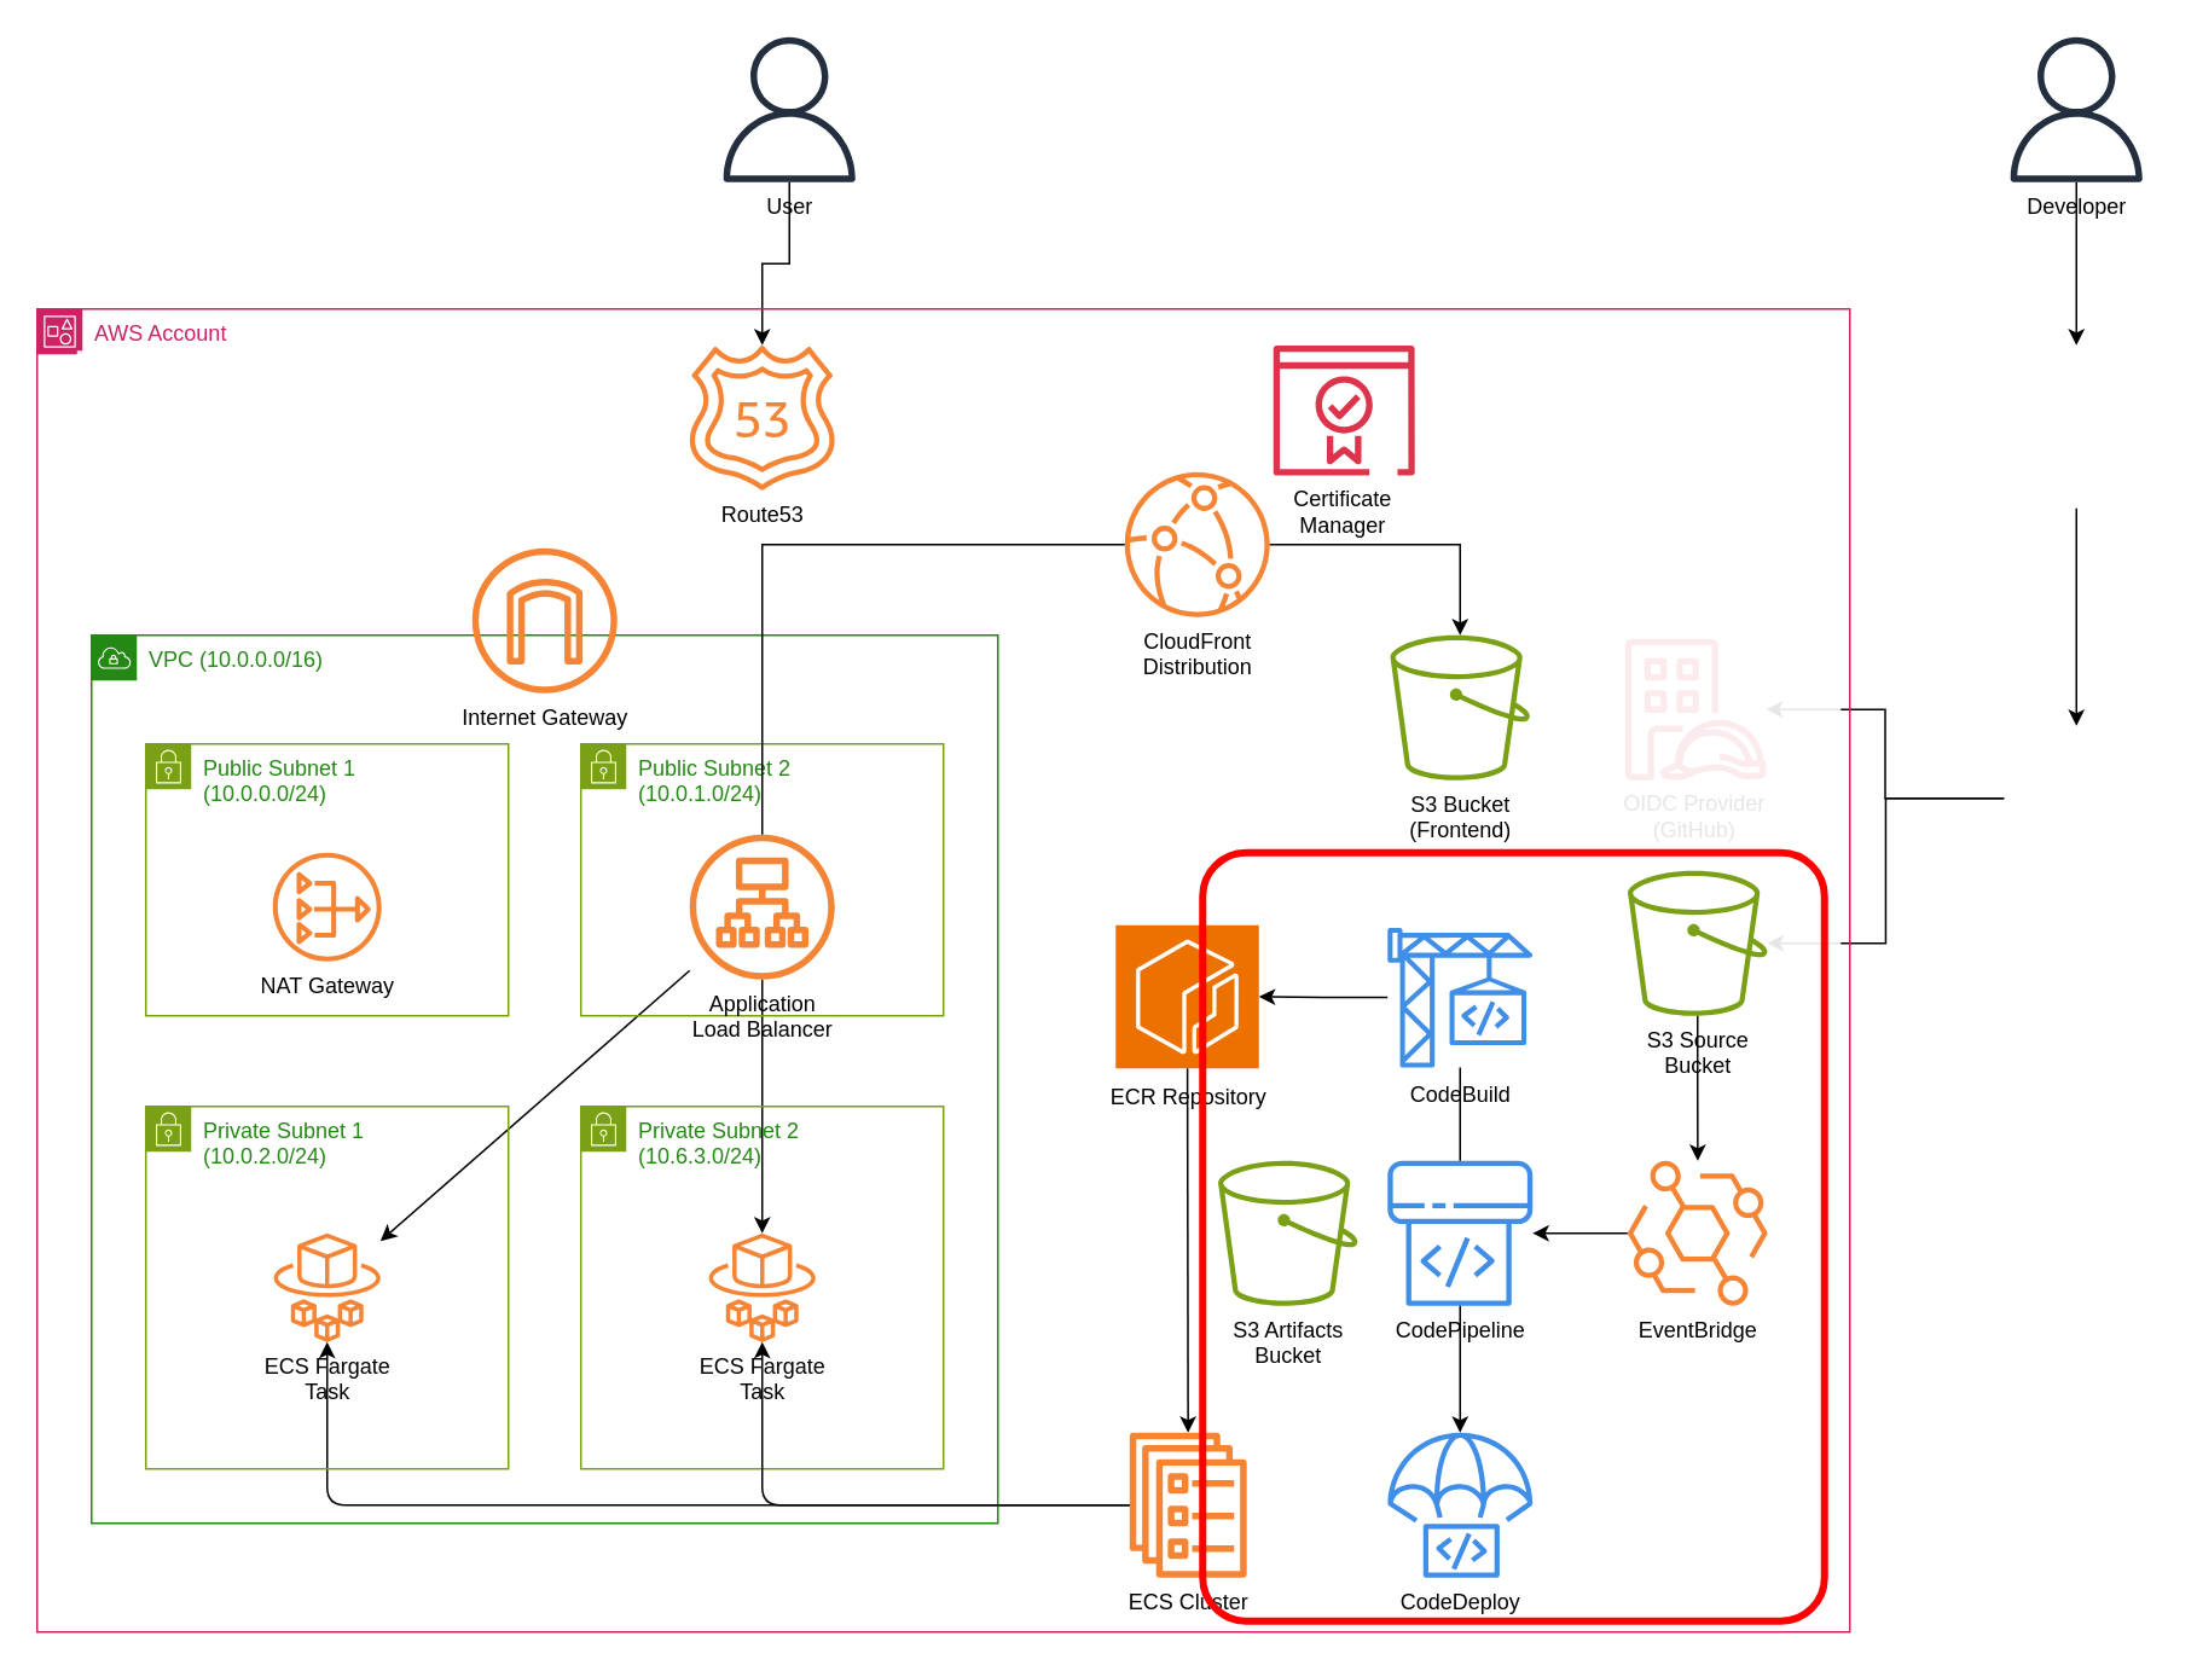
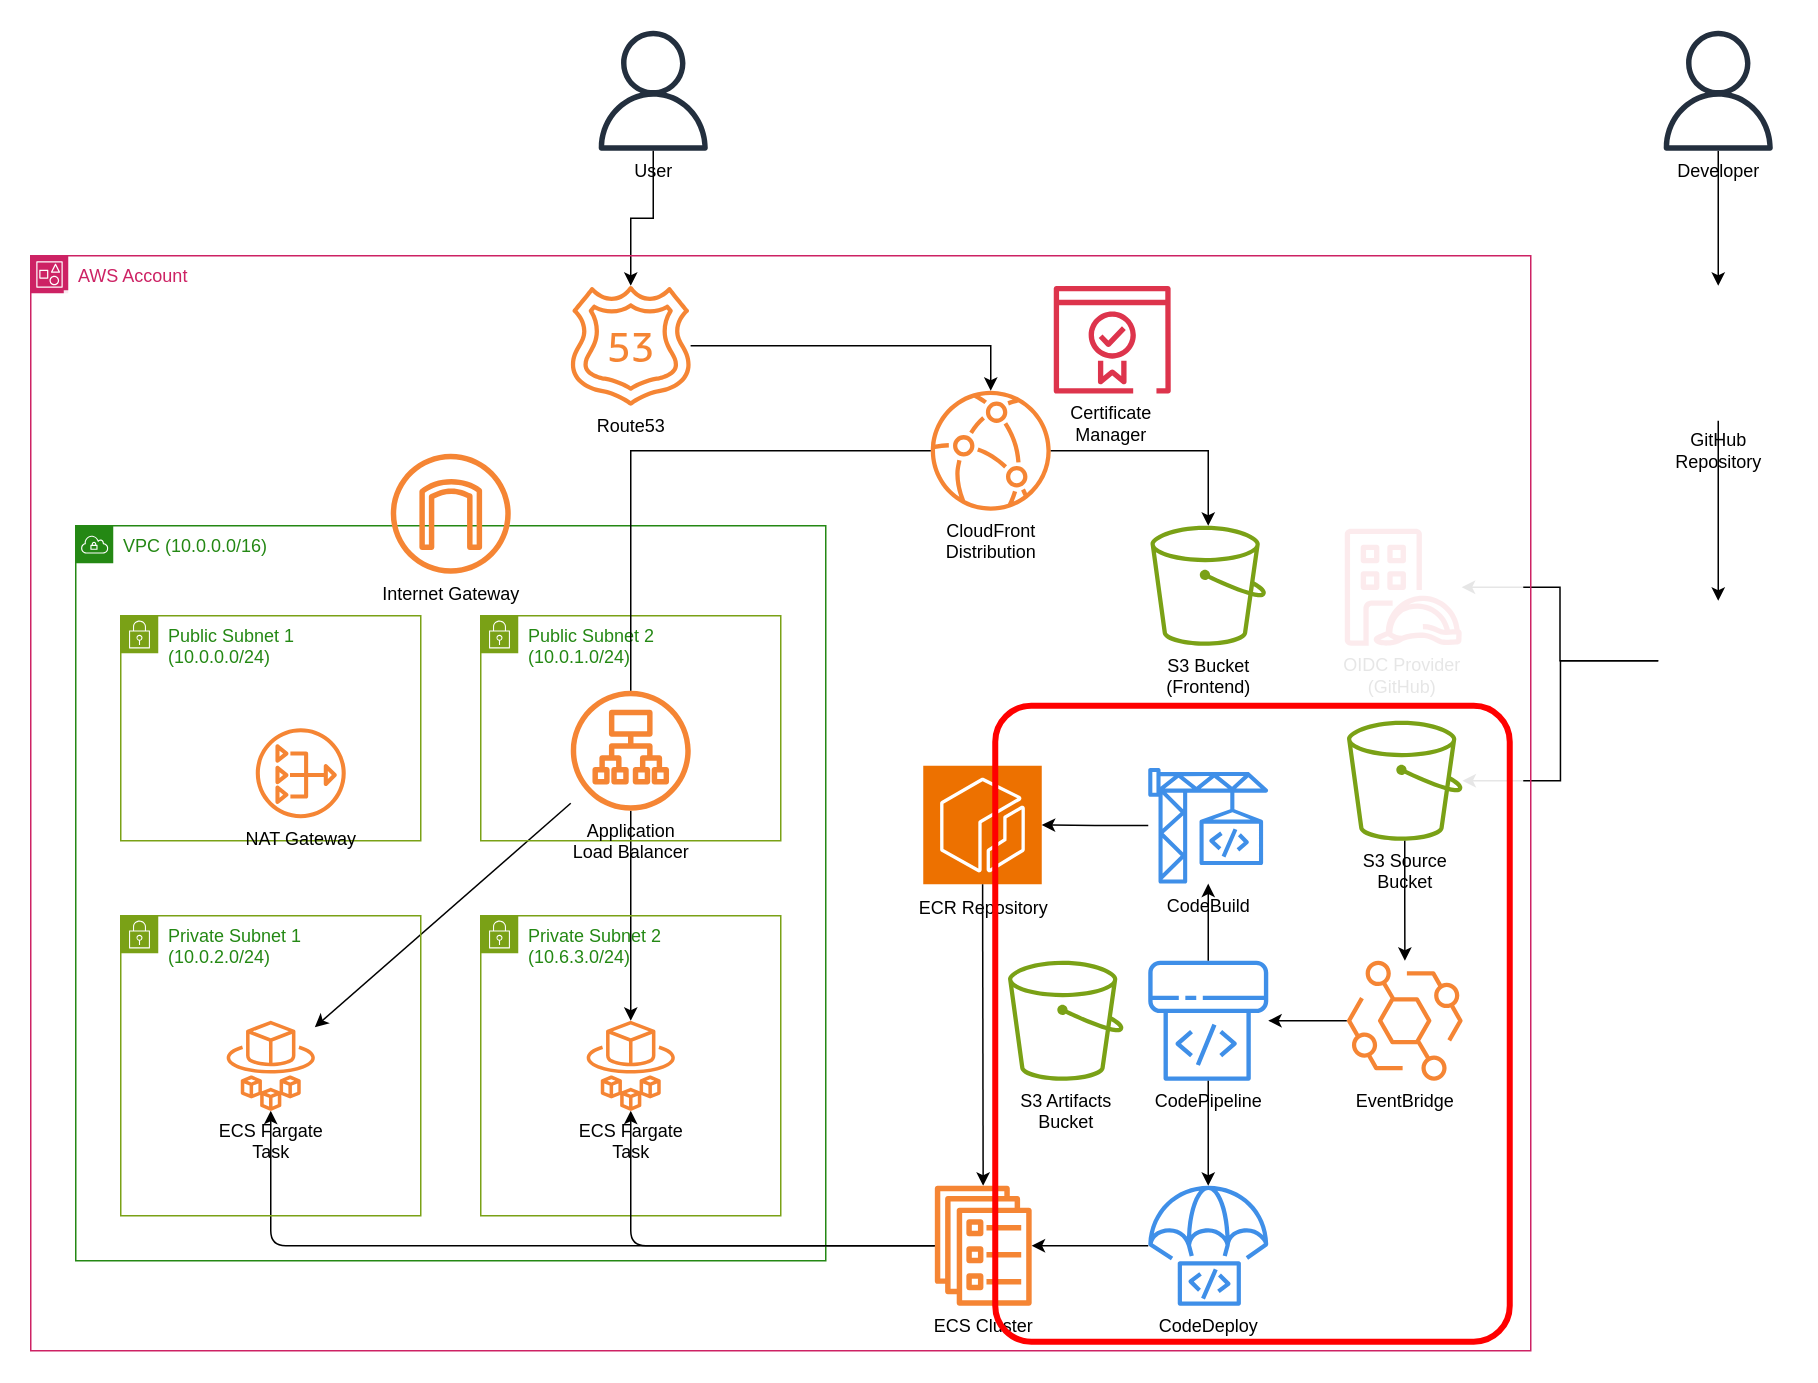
+ <mxCell id="42" style="edgeStyle=orthogonalEdgeStyle;rounded=0;orthogonalLoop=1;jettySize=auto;html=1;" parent="1" source="45" target="41" edge="1"><mxGeometry relative="1" as="geometry"><Array as="points"><mxPoint x="660" y="230" /></Array></mxGeometry></mxCell>
+ <mxCell id="15" value="&lt;span style=&quot;color: rgb(0, 0, 0);&quot;&gt;GitHub&lt;/span&gt;&lt;br&gt;&lt;span style=&quot;color: rgb(0, 0, 0);&quot;&gt;Repository&lt;/span&gt;" style="text;html=1;align=center;verticalAlign=middle;resizable=0;points=[];autosize=1;strokeColor=none;fillColor=none;" parent="13" vertex="1"><mxGeometry x="5" y="90" width="80" height="40" as="geometry" /></mxCell>
- <mxCell id="29" value="NAT Gateway" style="outlineConnect=0;dashed=0;verticalLabelPosition=bottom;verticalAlign=top;align=center;html=1;shape=mxgraph.aws4.nat_gateway;fillColor=#F58534;gradientColor=none;" parent="28" vertex="1"><mxGeometry x="60" y="60" width="80" height="60" as="geometry" /></mxCell>
+ <mxCell id="29" value="NAT Gateway" style="outlineConnect=0;dashed=0;verticalLabelPosition=bottom;verticalAlign=top;align=center;html=1;shape=mxgraph.aws4.nat_gateway;fillColor=#F58534;gradientColor=none;" parent="28" vertex="1"><mxGeometry x="80" y="75" width="80" height="60" as="geometry" /></mxCell>
- <mxCell id="58" style="edgeStyle=orthogonalEdgeStyle;rounded=0;orthogonalLoop=1;jettySize=auto;html=1;endArrow=none;" parent="1" source="50" target="51" edge="1"><mxGeometry relative="1" as="geometry" /></mxCell>
+ <mxCell id="58" style="edgeStyle=orthogonalEdgeStyle;rounded=0;orthogonalLoop=1;jettySize=auto;html=1;" parent="1" source="50" target="51" edge="1"><mxGeometry relative="1" as="geometry" /></mxCell>
+ <mxCell id="61" style="edgeStyle=orthogonalEdgeStyle;rounded=0;orthogonalLoop=1;jettySize=auto;html=1;" parent="1" source="52" target="36" edge="1"><mxGeometry relative="1" as="geometry" /></mxCell>
